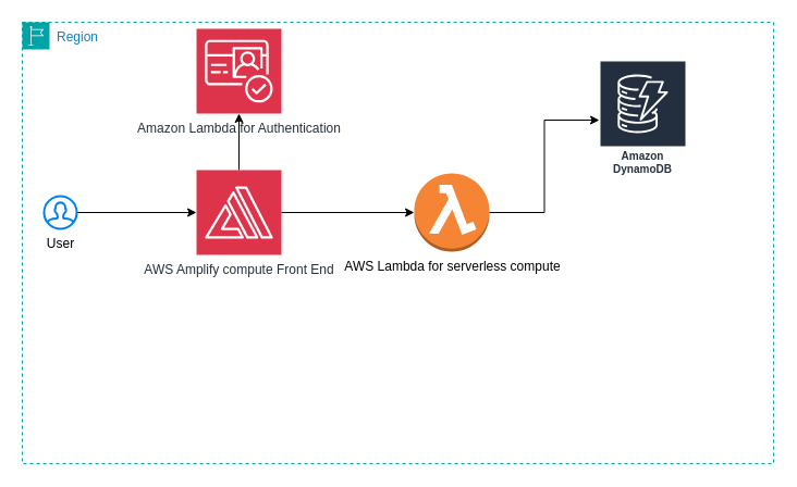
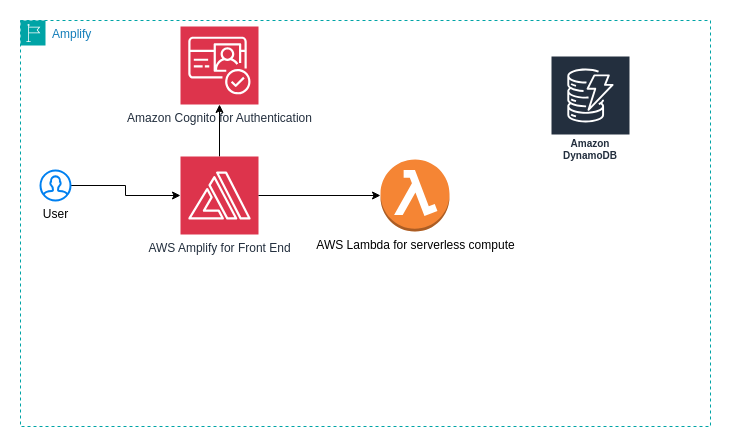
- <mxCell id="8" value="Region" style="points=[[0,0],[0.25,0],[0.5,0],[0.75,0],[1,0],[1,0.25],[1,0.5],[1,0.75],[1,1],[0.75,1],[0.5,1],[0.25,1],[0,1],[0,0.75],[0,0.5],[0,0.25]];outlineConnect=0;gradientColor=none;html=1;whiteSpace=wrap;fontSize=12;fontStyle=0;container=1;pointerEvents=0;collapsible=0;recursiveResize=0;shape=mxgraph.aws4.group;grIcon=mxgraph.aws4.group_region;strokeColor=#00A4A6;fillColor=none;verticalAlign=top;align=left;spacingLeft=30;fontColor=#147EBA;dashed=1;" vertex="1" parent="1"><mxGeometry x="20" y="20" width="690" height="406" as="geometry" /></mxCell>
+ <mxCell id="8" value="Amplify" style="points=[[0,0],[0.25,0],[0.5,0],[0.75,0],[1,0],[1,0.25],[1,0.5],[1,0.75],[1,1],[0.75,1],[0.5,1],[0.25,1],[0,1],[0,0.75],[0,0.5],[0,0.25]];outlineConnect=0;gradientColor=none;html=1;whiteSpace=wrap;fontSize=12;fontStyle=0;container=1;pointerEvents=0;collapsible=0;recursiveResize=0;shape=mxgraph.aws4.group;grIcon=mxgraph.aws4.group_region;strokeColor=#00A4A6;fillColor=none;verticalAlign=top;align=left;spacingLeft=30;fontColor=#147EBA;dashed=1;" vertex="1" parent="1"><mxGeometry x="20" y="20" width="690" height="406" as="geometry" /></mxCell>
- <mxCell id="9" value="Amazon Lambda for Authentication" style="sketch=0;points=[[0,0,0],[0.25,0,0],[0.5,0,0],[0.75,0,0],[1,0,0],[0,1,0],[0.25,1,0],[0.5,1,0],[0.75,1,0],[1,1,0],[0,0.25,0],[0,0.5,0],[0,0.75,0],[1,0.25,0],[1,0.5,0],[1,0.75,0]];outlineConnect=0;fontColor=#232F3E;fillColor=#DD344C;strokeColor=#ffffff;dashed=0;verticalLabelPosition=bottom;verticalAlign=top;align=center;html=1;fontSize=12;fontStyle=0;aspect=fixed;shape=mxgraph.aws4.resourceIcon;resIcon=mxgraph.aws4.cognito;" vertex="1" parent="8"><mxGeometry x="160" y="6" width="78" height="78" as="geometry" /></mxCell>
+ <mxCell id="9" value="Amazon Cognito for Authentication" style="sketch=0;points=[[0,0,0],[0.25,0,0],[0.5,0,0],[0.75,0,0],[1,0,0],[0,1,0],[0.25,1,0],[0.5,1,0],[0.75,1,0],[1,1,0],[0,0.25,0],[0,0.5,0],[0,0.75,0],[1,0.25,0],[1,0.5,0],[1,0.75,0]];outlineConnect=0;fontColor=#232F3E;fillColor=#DD344C;strokeColor=#ffffff;dashed=0;verticalLabelPosition=bottom;verticalAlign=top;align=center;html=1;fontSize=12;fontStyle=0;aspect=fixed;shape=mxgraph.aws4.resourceIcon;resIcon=mxgraph.aws4.cognito;" vertex="1" parent="8"><mxGeometry x="160" y="6" width="78" height="78" as="geometry" /></mxCell>
- <mxCell id="6" value="" style="edgeStyle=orthogonalEdgeStyle;rounded=0;orthogonalLoop=1;jettySize=auto;html=1;" edge="1" parent="1" source="7" target="10"><mxGeometry relative="1" as="geometry" /></mxCell>
- <mxCell id="5" value="User" style="html=1;verticalLabelPosition=bottom;align=center;labelBackgroundColor=#ffffff;verticalAlign=top;strokeWidth=2;strokeColor=#0080F0;shadow=0;dashed=0;shape=mxgraph.ios7.icons.user;" vertex="1" parent="1"><mxGeometry x="40" y="180" width="30" height="30" as="geometry" /></mxCell>
+ <mxCell id="5" value="User" style="html=1;verticalLabelPosition=bottom;align=center;labelBackgroundColor=#ffffff;verticalAlign=top;strokeWidth=2;strokeColor=#0080F0;shadow=0;dashed=0;shape=mxgraph.ios7.icons.user;" vertex="1" parent="1"><mxGeometry x="40" y="170" width="30" height="30" as="geometry" /></mxCell>
- <mxCell id="3" value="AWS Amplify compute Front End" style="sketch=0;points=[[0,0,0],[0.25,0,0],[0.5,0,0],[0.75,0,0],[1,0,0],[0,1,0],[0.25,1,0],[0.5,1,0],[0.75,1,0],[1,1,0],[0,0.25,0],[0,0.5,0],[0,0.75,0],[1,0.25,0],[1,0.5,0],[1,0.75,0]];outlineConnect=0;fontColor=#232F3E;fillColor=#DD344C;strokeColor=#ffffff;dashed=0;verticalLabelPosition=bottom;verticalAlign=top;align=center;html=1;fontSize=12;fontStyle=0;aspect=fixed;shape=mxgraph.aws4.resourceIcon;resIcon=mxgraph.aws4.amplify;" vertex="1" parent="1"><mxGeometry x="180" y="156" width="78" height="78" as="geometry" /></mxCell>
+ <mxCell id="3" value="AWS Amplify for Front End" style="sketch=0;points=[[0,0,0],[0.25,0,0],[0.5,0,0],[0.75,0,0],[1,0,0],[0,1,0],[0.25,1,0],[0.5,1,0],[0.75,1,0],[1,1,0],[0,0.25,0],[0,0.5,0],[0,0.75,0],[1,0.25,0],[1,0.5,0],[1,0.75,0]];outlineConnect=0;fontColor=#232F3E;fillColor=#DD344C;strokeColor=#ffffff;dashed=0;verticalLabelPosition=bottom;verticalAlign=top;align=center;html=1;fontSize=12;fontStyle=0;aspect=fixed;shape=mxgraph.aws4.resourceIcon;resIcon=mxgraph.aws4.amplify;" vertex="1" parent="1"><mxGeometry x="180" y="156" width="78" height="78" as="geometry" /></mxCell>
